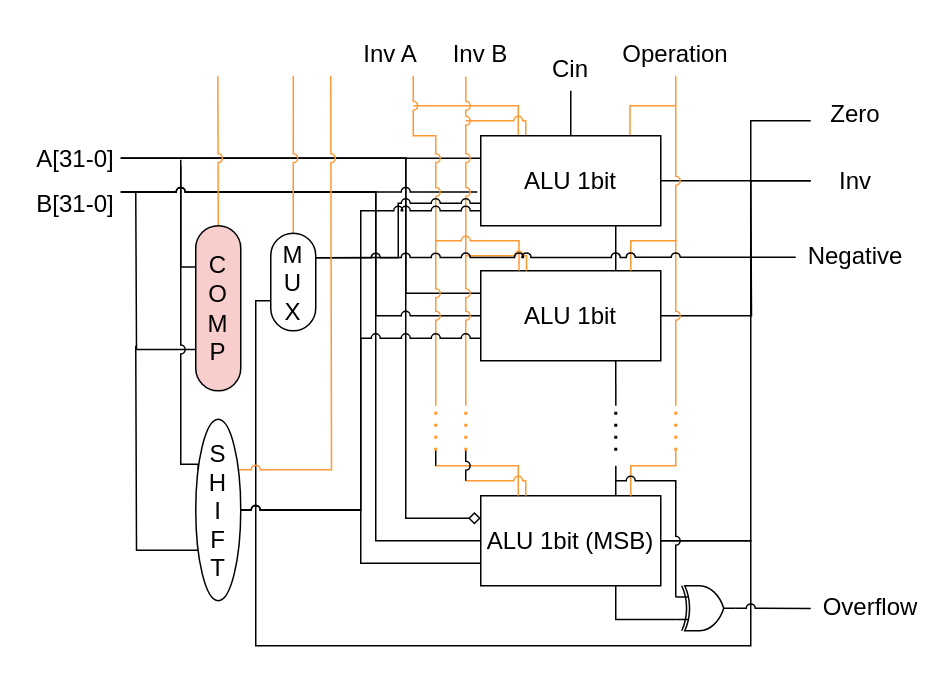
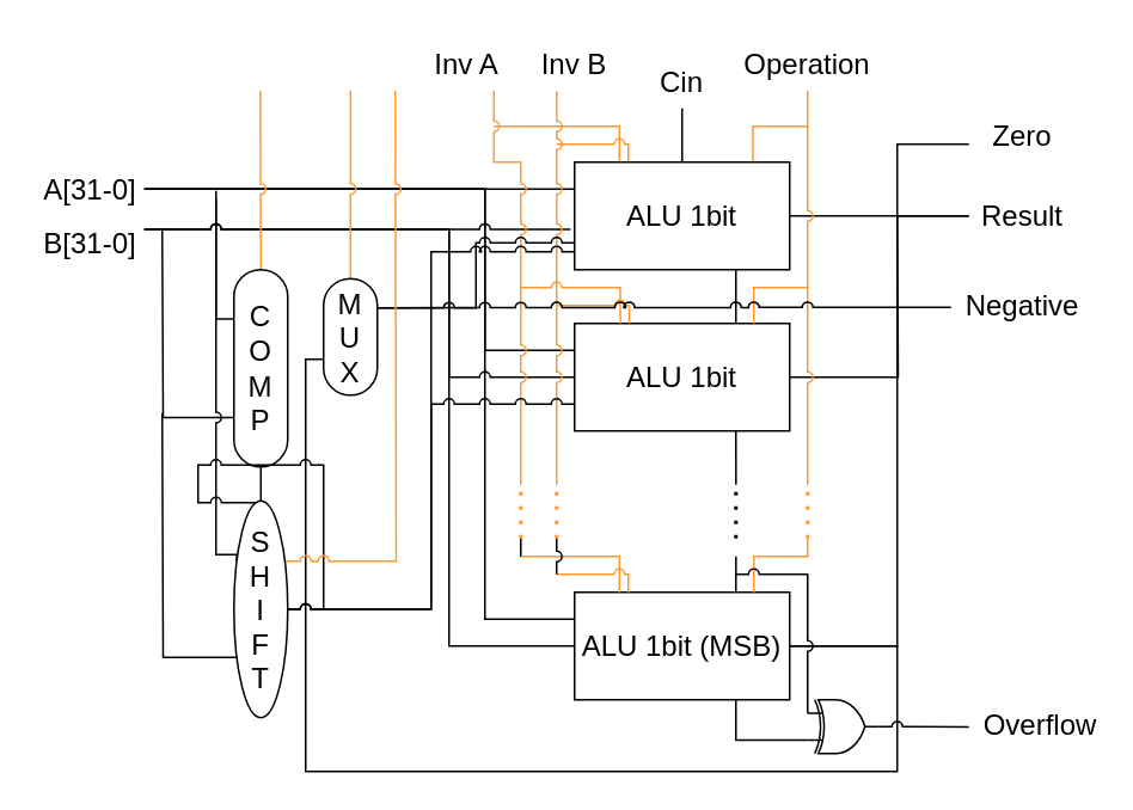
- <mxCell id="45" value="Inv" style="text;html=1;strokeColor=none;fillColor=none;align=center;verticalAlign=middle;whiteSpace=wrap;rounded=0;pointerEvents=1;fontFamily=Helvetica;fontSize=16;fontColor=default;startSize=30;" vertex="1" parent="1"><mxGeometry x="540" y="105" width="60" height="30" as="geometry" /></mxCell>
+ <mxCell id="45" value="Result" style="text;html=1;strokeColor=none;fillColor=none;align=center;verticalAlign=middle;whiteSpace=wrap;rounded=0;pointerEvents=1;fontFamily=Helvetica;fontSize=16;fontColor=default;startSize=30;" vertex="1" parent="1"><mxGeometry x="540" y="105" width="60" height="30" as="geometry" /></mxCell>
- <mxCell id="53" value="C&lt;br&gt;O&lt;br&gt;M&lt;br&gt;P" style="rounded=1;whiteSpace=wrap;html=1;pointerEvents=1;fontFamily=Helvetica;fontSize=16;fontColor=default;startSize=30;strokeColor=default;fillColor=#f8cecc;arcSize=50;" vertex="1" parent="1"><mxGeometry x="130" y="150" width="30" height="110" as="geometry" /></mxCell>
+ <mxCell id="53" value="C&lt;br&gt;O&lt;br&gt;M&lt;br&gt;P" style="rounded=1;whiteSpace=wrap;html=1;pointerEvents=1;fontFamily=Helvetica;fontSize=16;fontColor=default;startSize=30;strokeColor=default;fillColor=#FFFFFF;arcSize=50;" vertex="1" parent="1"><mxGeometry x="130" y="150" width="30" height="110" as="geometry" /></mxCell>
- <mxCell id="5" style="edgeStyle=orthogonalEdgeStyle;rounded=0;jumpStyle=arc;orthogonalLoop=1;jettySize=auto;html=1;exitX=1;exitY=0.5;exitDx=0;exitDy=0;entryX=0;entryY=0.25;entryDx=0;entryDy=0;fontFamily=Helvetica;fontSize=16;fontColor=default;endArrow=diamond;endFill=0;startSize=30;" edge="1" parent="1" source="6" target="24"><mxGeometry relative="1" as="geometry"><Array as="points"><mxPoint x="270" y="105" /><mxPoint x="270" y="345" /></Array></mxGeometry></mxCell>
+ <mxCell id="5" style="edgeStyle=orthogonalEdgeStyle;rounded=0;jumpStyle=arc;orthogonalLoop=1;jettySize=auto;html=1;exitX=1;exitY=0.5;exitDx=0;exitDy=0;entryX=0;entryY=0.25;entryDx=0;entryDy=0;fontFamily=Helvetica;fontSize=16;fontColor=default;endArrow=none;endFill=0;startSize=30;" edge="1" parent="1" source="6" target="24"><mxGeometry relative="1" as="geometry"><Array as="points"><mxPoint x="270" y="105" /><mxPoint x="270" y="345" /></Array></mxGeometry></mxCell>
- <mxCell id="61" style="edgeStyle=orthogonalEdgeStyle;rounded=0;jumpStyle=arc;orthogonalLoop=1;jettySize=auto;html=1;exitX=1;exitY=0.5;exitDx=0;exitDy=0;entryX=0;entryY=0.75;entryDx=0;entryDy=0;fontFamily=Helvetica;fontSize=16;fontColor=default;endArrow=none;endFill=0;startSize=30;strokeColor=#000000;" edge="1" parent="1" source="65" target="24"><mxGeometry relative="1" as="geometry" /></mxCell>
+ <mxCell id="61" style="edgeStyle=orthogonalEdgeStyle;rounded=0;jumpStyle=arc;orthogonalLoop=1;jettySize=auto;html=1;exitX=1;exitY=0.5;exitDx=0;exitDy=0;fontFamily=Helvetica;fontSize=16;fontColor=default;endArrow=none;endFill=0;startSize=30;strokeColor=#000000;" edge="1" parent="1" source="65" target="53"><mxGeometry relative="1" as="geometry" /></mxCell>
